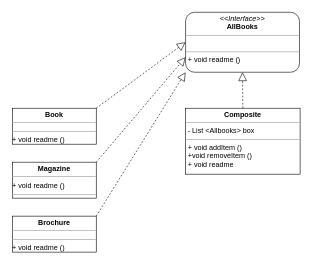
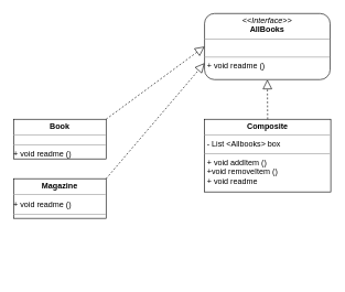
- <mxCell id="8" value="" style="endArrow=block;dashed=1;endFill=0;endSize=12;html=1;rounded=0;exitX=1;exitY=0;exitDx=0;exitDy=0;entryX=0;entryY=1;entryDx=0;entryDy=0;" edge="1" parent="1" source="5" target="2"><mxGeometry width="160" relative="1" as="geometry"><mxPoint x="320" y="420" as="sourcePoint" /><mxPoint x="480" y="420" as="targetPoint" /></mxGeometry></mxCell>
- <mxCell id="5" value="&lt;p style=&quot;margin:0px;margin-top:4px;text-align:center;&quot;&gt;&lt;b&gt;Brochure&lt;/b&gt;&lt;/p&gt;&lt;hr size=&quot;1&quot;&gt;&lt;div style=&quot;height:2px;&quot;&gt;&lt;/div&gt;&lt;hr size=&quot;1&quot;&gt;&lt;div style=&quot;height:2px;&quot;&gt;+ void readme ()&lt;/div&gt;" style="verticalAlign=top;align=left;overflow=fill;fontSize=12;fontFamily=Helvetica;html=1;" vertex="1" parent="1"><mxGeometry x="20" y="360" width="140" height="60" as="geometry" /></mxCell>
